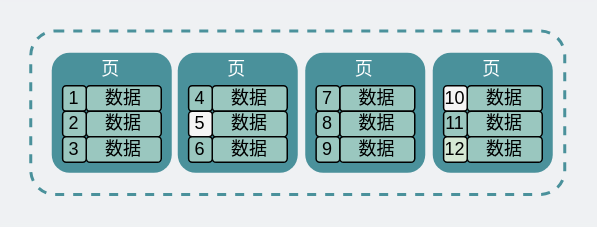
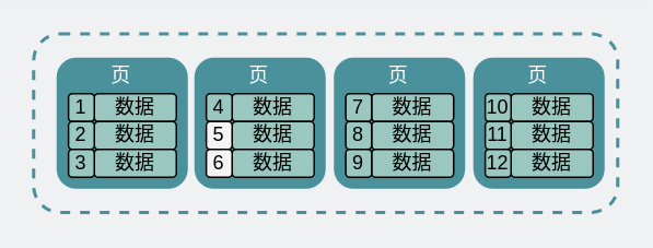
- <mxCell id="30" value="&lt;font&gt;10&lt;/font&gt;" style="rounded=1;whiteSpace=wrap;html=1;fillColor=#f5f5f5;strokeColor=default;fontColor=#000000;" vertex="1" parent="1"><mxGeometry x="295.25" y="56.5" width="15.75" height="17" as="geometry" /></mxCell>
+ <mxCell id="30" value="&lt;font&gt;10&lt;/font&gt;" style="rounded=1;whiteSpace=wrap;html=1;fillColor=#9AC7BF;strokeColor=default;fontColor=#000000;" vertex="1" parent="1"><mxGeometry x="295.25" y="56.5" width="15.75" height="17" as="geometry" /></mxCell>
- <mxCell id="18" value="&lt;font&gt;6&lt;/font&gt;" style="rounded=1;whiteSpace=wrap;html=1;fillColor=#9AC7BF;strokeColor=default;fontColor=#000000;" vertex="1" parent="1"><mxGeometry x="125.25" y="90.5" width="15.75" height="17" as="geometry" /></mxCell>
+ <mxCell id="18" value="&lt;font&gt;6&lt;/font&gt;" style="rounded=1;whiteSpace=wrap;html=1;fillColor=#f5f5f5;strokeColor=default;fontColor=#000000;" vertex="1" parent="1"><mxGeometry x="125.25" y="90.5" width="15.75" height="17" as="geometry" /></mxCell>
- <mxCell id="34" value="&lt;font&gt;12&lt;/font&gt;" style="rounded=1;whiteSpace=wrap;html=1;fillColor=#d5e8d4;strokeColor=default;fontColor=#000000;" vertex="1" parent="1"><mxGeometry x="295.25" y="90.5" width="15.75" height="17" as="geometry" /></mxCell>
+ <mxCell id="34" value="&lt;font&gt;12&lt;/font&gt;" style="rounded=1;whiteSpace=wrap;html=1;fillColor=#9AC7BF;strokeColor=default;fontColor=#000000;" vertex="1" parent="1"><mxGeometry x="295.25" y="90.5" width="15.75" height="17" as="geometry" /></mxCell>
